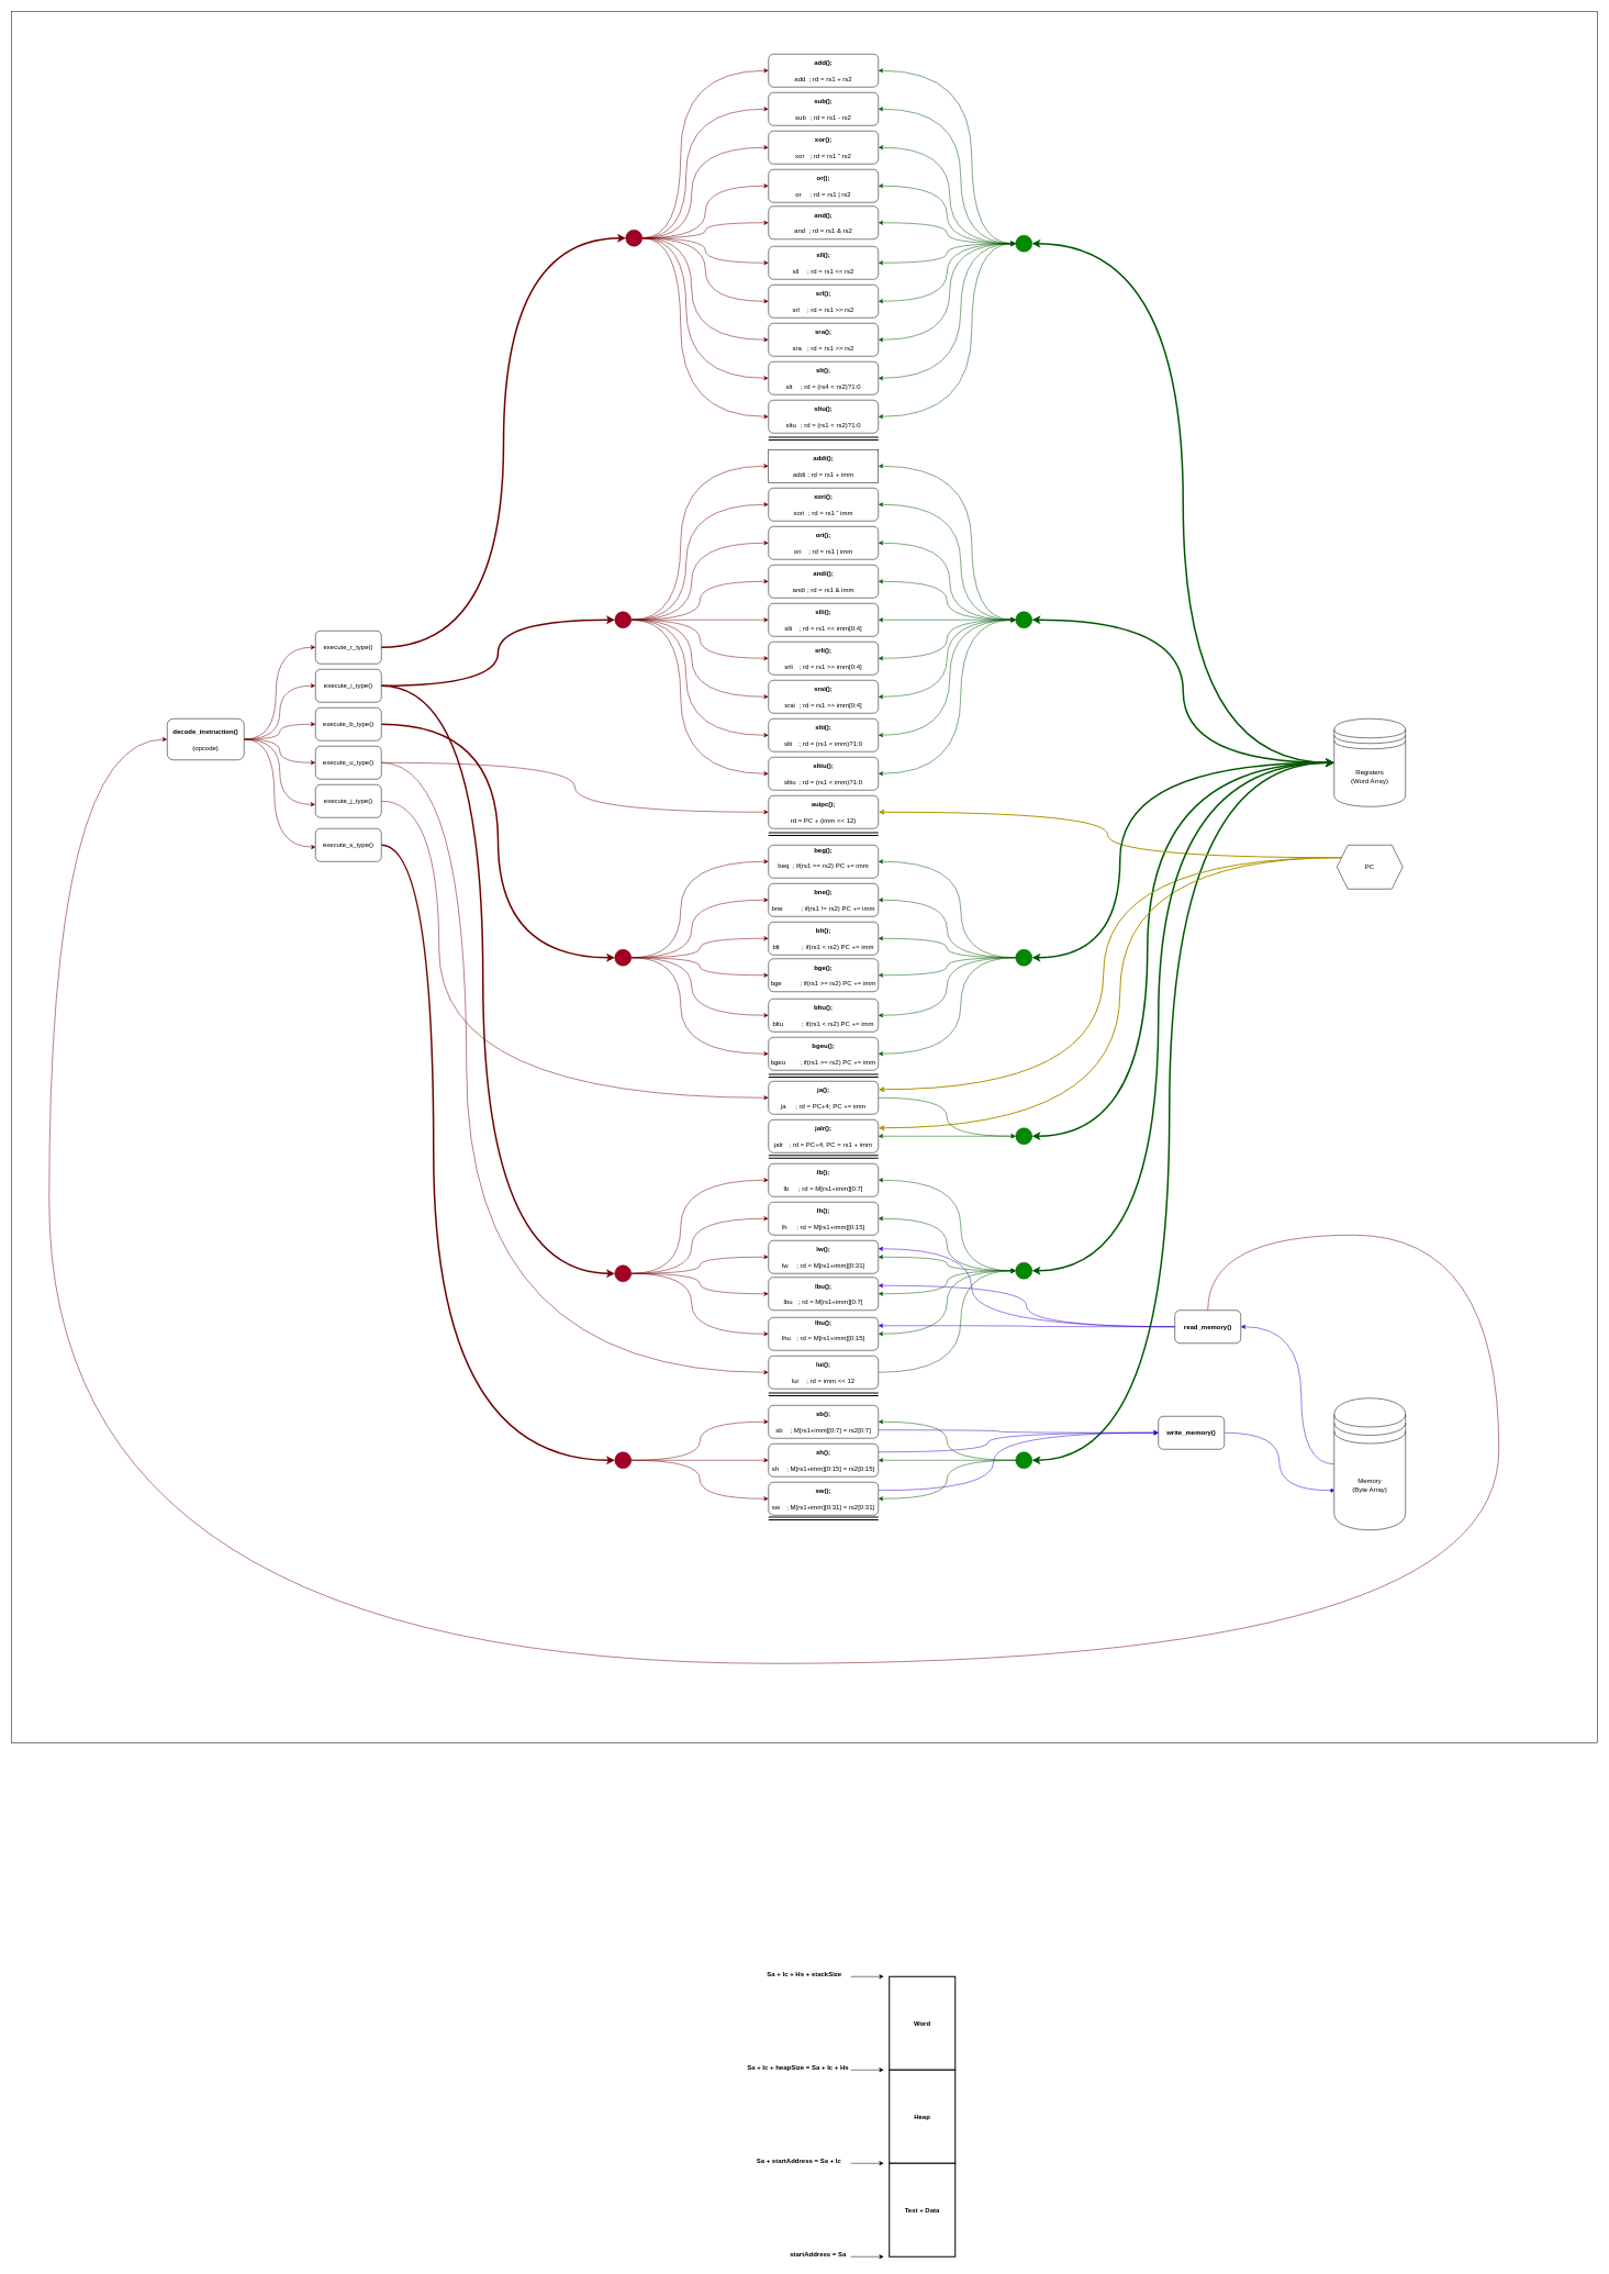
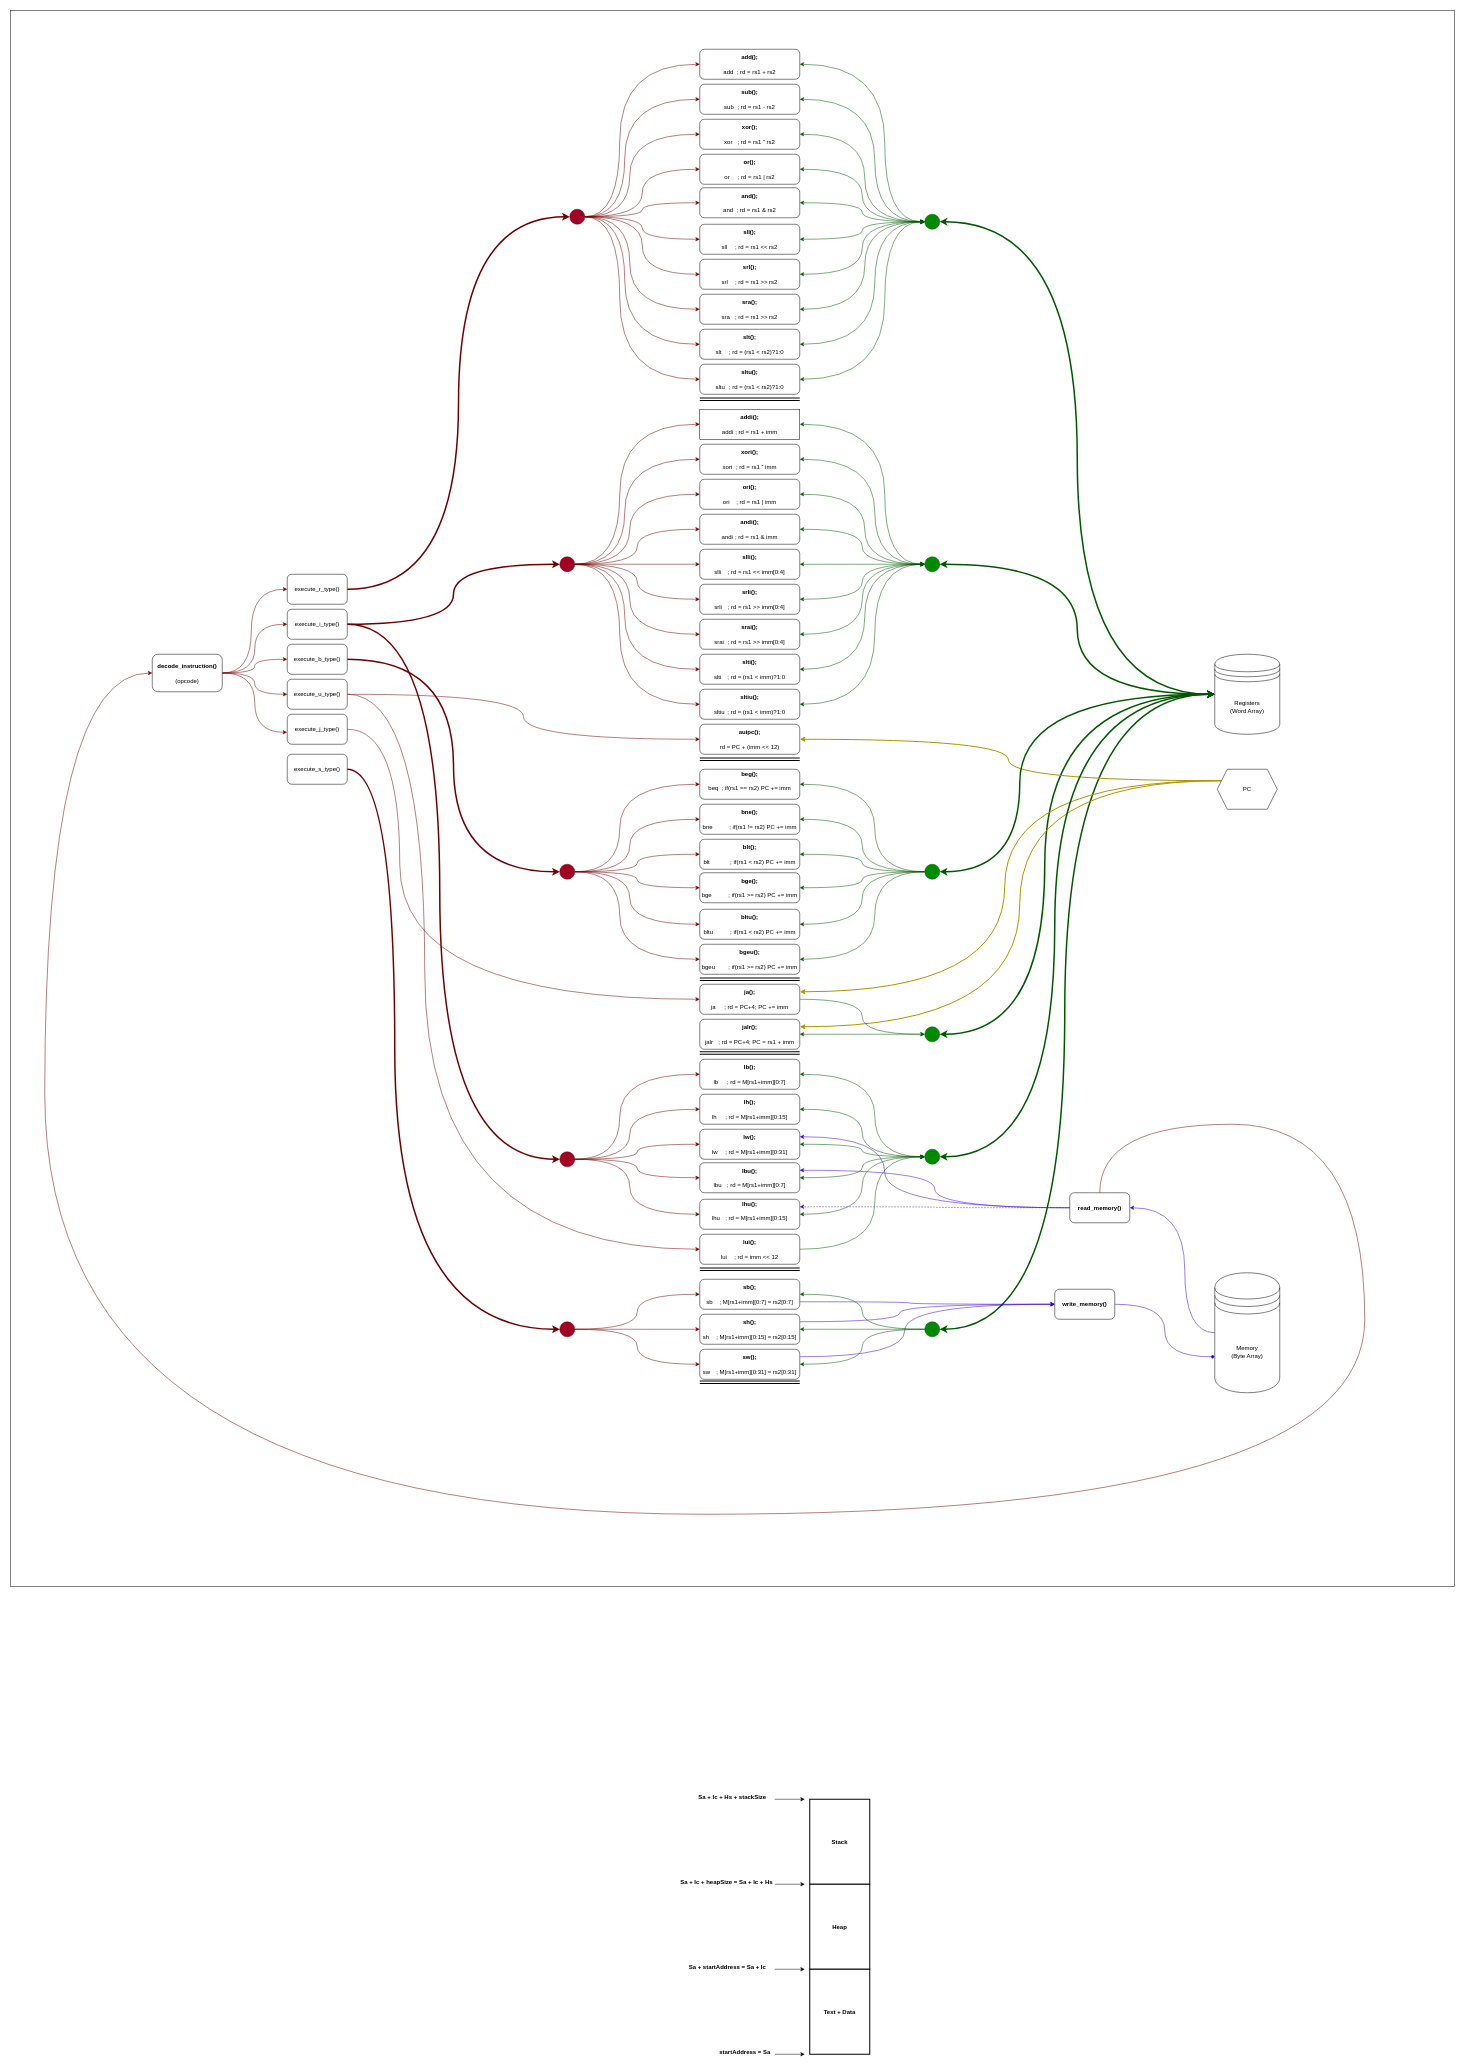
- <mxCell id="50" value="&lt;b&gt;slt();&lt;/b&gt;&lt;div&gt;&lt;div&gt;&lt;br&gt;&lt;/div&gt;&lt;/div&gt;&lt;div&gt;slt&lt;span style=&quot;white-space: pre;&quot;&gt;&#09;&lt;/span&gt;;&amp;nbsp;rd = (rs4 &amp;lt; rs2)?1:0&lt;br&gt;&lt;/div&gt;" style="rounded=1;whiteSpace=wrap;html=1;" vertex="1" parent="1"><mxGeometry x="1399" y="658" width="200" height="60" as="geometry" /></mxCell>
+ <mxCell id="50" value="&lt;b&gt;slt();&lt;/b&gt;&lt;div&gt;&lt;div&gt;&lt;br&gt;&lt;/div&gt;&lt;/div&gt;&lt;div&gt;slt&lt;span style=&quot;white-space: pre;&quot;&gt;&#09;&lt;/span&gt;;&amp;nbsp;rd = (rs1 &amp;lt; rs2)?1:0&lt;br&gt;&lt;/div&gt;" style="rounded=1;whiteSpace=wrap;html=1;" vertex="1" parent="1"><mxGeometry x="1399" y="658" width="200" height="60" as="geometry" /></mxCell>
- <mxCell id="129" style="edgeStyle=orthogonalEdgeStyle;rounded=0;orthogonalLoop=1;jettySize=auto;html=1;exitX=1;exitY=0.5;exitDx=0;exitDy=0;entryX=0.005;entryY=0.562;entryDx=0;entryDy=0;entryPerimeter=0;fillColor=#a20025;strokeColor=#6F0000;curved=1;" edge="1" parent="1" source="16" target="23"><mxGeometry relative="1" as="geometry"><Array as="points"><mxPoint x="499" y="1345" /><mxPoint x="499" y="1542" /></Array></mxGeometry></mxCell>
- <mxCell id="8" style="edgeStyle=orthogonalEdgeStyle;rounded=0;orthogonalLoop=1;jettySize=auto;html=1;exitX=0;exitY=0.5;exitDx=0;exitDy=0;entryX=1;entryY=0.25;entryDx=0;entryDy=0;fillColor=#6a00ff;strokeColor=#3700CC;curved=1;" edge="1" parent="1" source="9" target="75"><mxGeometry relative="1" as="geometry" /></mxCell>
+ <mxCell id="8" style="edgeStyle=orthogonalEdgeStyle;rounded=0;orthogonalLoop=1;jettySize=auto;html=1;exitX=0;exitY=0.5;exitDx=0;exitDy=0;entryX=1;entryY=0.25;entryDx=0;entryDy=0;fillColor=#6a00ff;strokeColor=#3700CC;curved=1;dashed=1;" edge="1" parent="1" source="9" target="75"><mxGeometry relative="1" as="geometry" /></mxCell>
- <mxCell id="170" value="&lt;b&gt;Word&lt;/b&gt;" style="rounded=0;whiteSpace=wrap;html=1;strokeWidth=2;" vertex="1" parent="1"><mxGeometry x="1619" y="3598" width="120" height="170" as="geometry" /></mxCell>
+ <mxCell id="170" value="&lt;b&gt;Stack&lt;/b&gt;" style="rounded=0;whiteSpace=wrap;html=1;strokeWidth=2;" vertex="1" parent="1"><mxGeometry x="1619" y="3598" width="120" height="170" as="geometry" /></mxCell>
